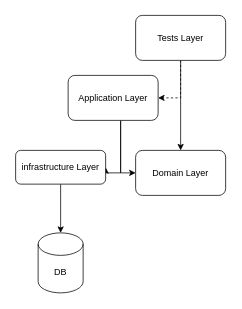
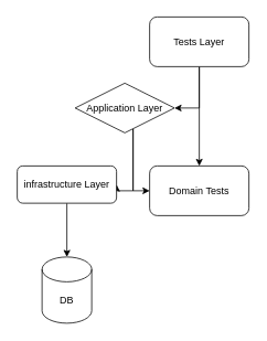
- <mxCell id="4" value="Application Layer" style="rounded=1;whiteSpace=wrap;html=1;" vertex="1" parent="1"><mxGeometry x="90" y="100" width="120" height="60" as="geometry" /></mxCell>
+ <mxCell id="4" value="Application Layer" style="rhombus;whiteSpace=wrap;html=1;" vertex="1" parent="1"><mxGeometry x="90" y="100" width="120" height="60" as="geometry" /></mxCell>
- <mxCell id="8" style="edgeStyle=orthogonalEdgeStyle;rounded=0;orthogonalLoop=1;jettySize=auto;html=1;entryX=1;entryY=0.5;entryDx=0;entryDy=0;dashed=1;" edge="1" parent="1" source="10" target="4"><mxGeometry relative="1" as="geometry" /></mxCell>
+ <mxCell id="8" style="edgeStyle=orthogonalEdgeStyle;rounded=0;orthogonalLoop=1;jettySize=auto;html=1;entryX=1;entryY=0.5;entryDx=0;entryDy=0;" edge="1" parent="1" source="10" target="4"><mxGeometry relative="1" as="geometry" /></mxCell>
- <mxCell id="7" value="Domain Layer" style="rounded=1;whiteSpace=wrap;html=1;" vertex="1" parent="1"><mxGeometry x="180" y="200" width="120" height="60" as="geometry" /></mxCell>
+ <mxCell id="7" value="Domain Tests" style="rounded=1;whiteSpace=wrap;html=1;" vertex="1" parent="1"><mxGeometry x="180" y="200" width="120" height="60" as="geometry" /></mxCell>
